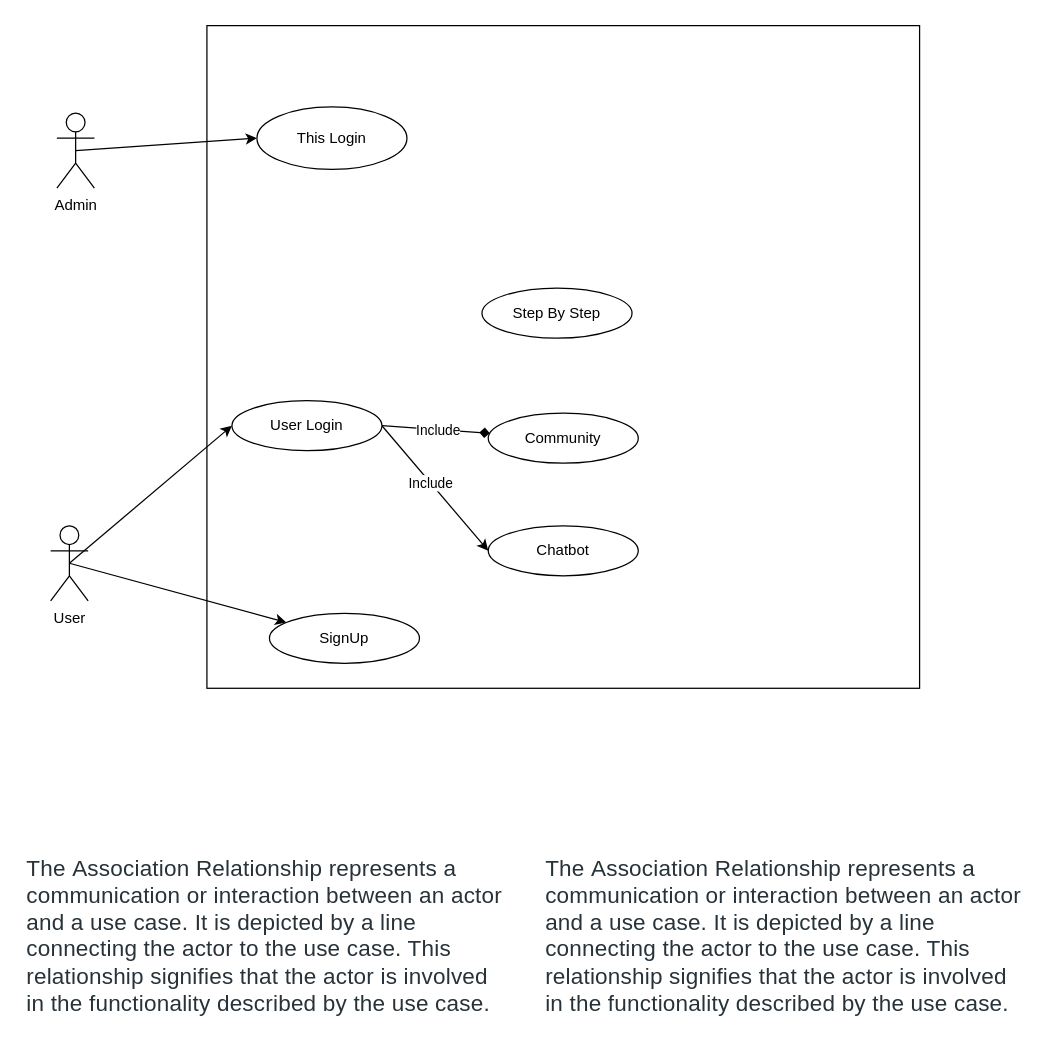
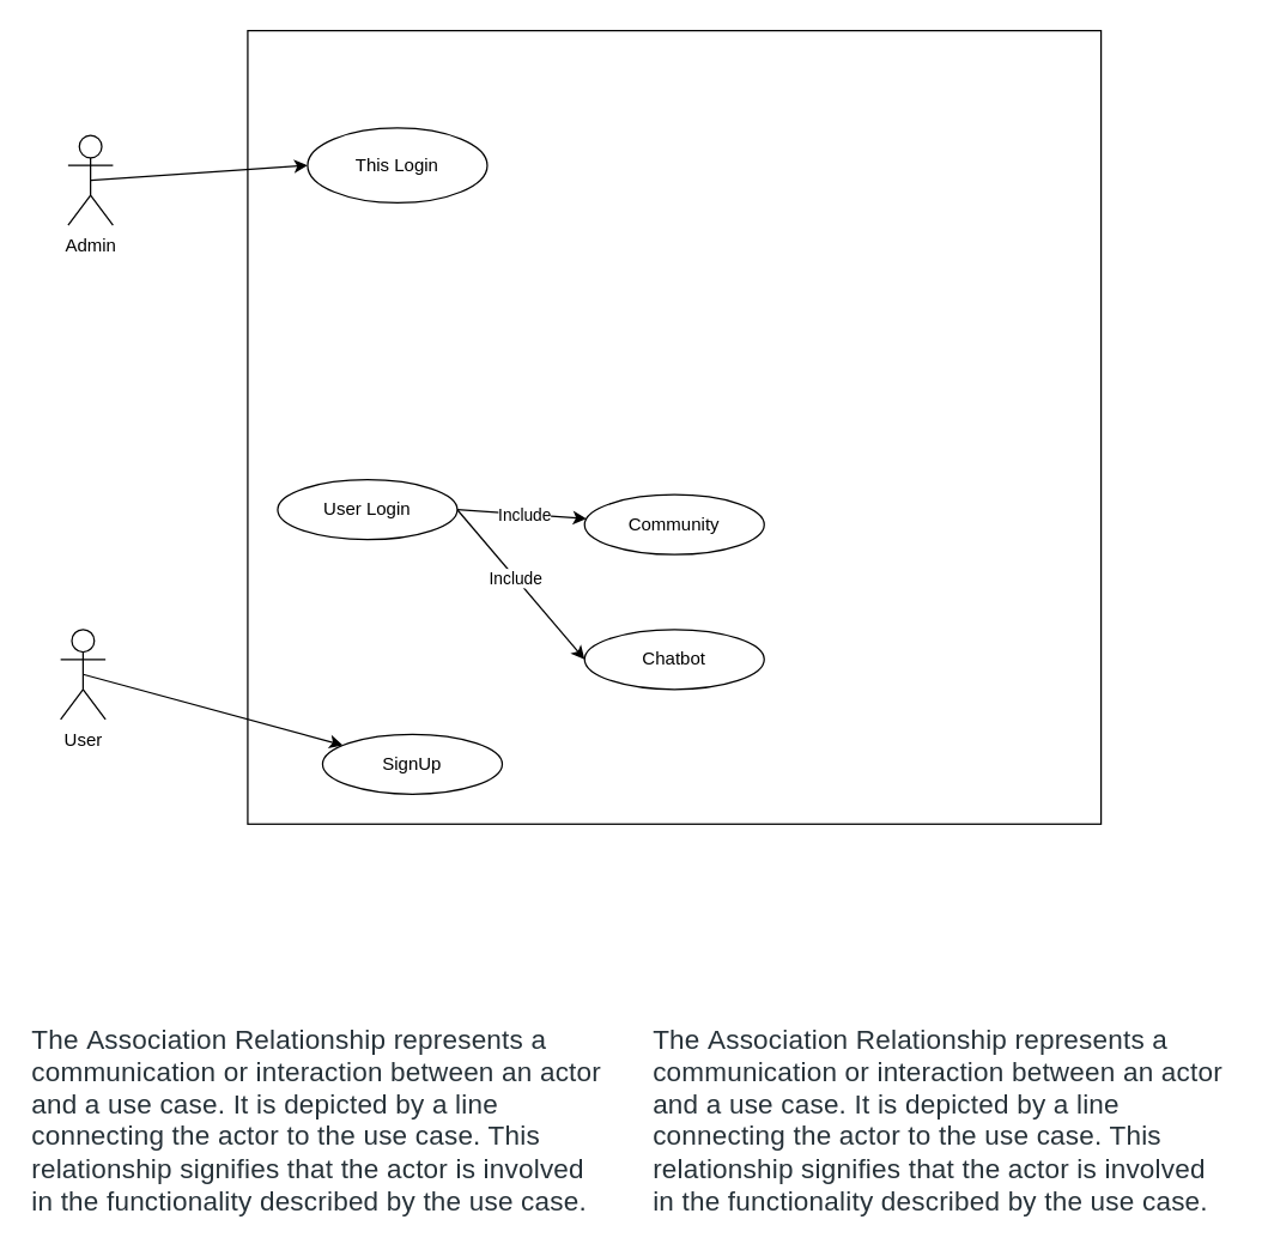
- <mxCell id="17" value="Step By Step" style="ellipse;whiteSpace=wrap;html=1;" vertex="1" parent="1"><mxGeometry x="385" y="230" width="120" height="40" as="geometry" /></mxCell>
- <mxCell id="11" style="rounded=0;orthogonalLoop=1;jettySize=auto;html=1;exitX=1;exitY=0.5;exitDx=0;exitDy=0;endArrow=diamond;" edge="1" parent="1" source="15" target="18"><mxGeometry relative="1" as="geometry" /></mxCell>
+ <mxCell id="11" style="rounded=0;orthogonalLoop=1;jettySize=auto;html=1;exitX=1;exitY=0.5;exitDx=0;exitDy=0;" edge="1" parent="1" source="15" target="18"><mxGeometry relative="1" as="geometry" /></mxCell>
- <mxCell id="3" style="rounded=0;orthogonalLoop=1;jettySize=auto;html=1;exitX=0.5;exitY=0.5;exitDx=0;exitDy=0;exitPerimeter=0;entryX=0;entryY=0.5;entryDx=0;entryDy=0;" edge="1" parent="1" source="5" target="15"><mxGeometry relative="1" as="geometry" /></mxCell>
